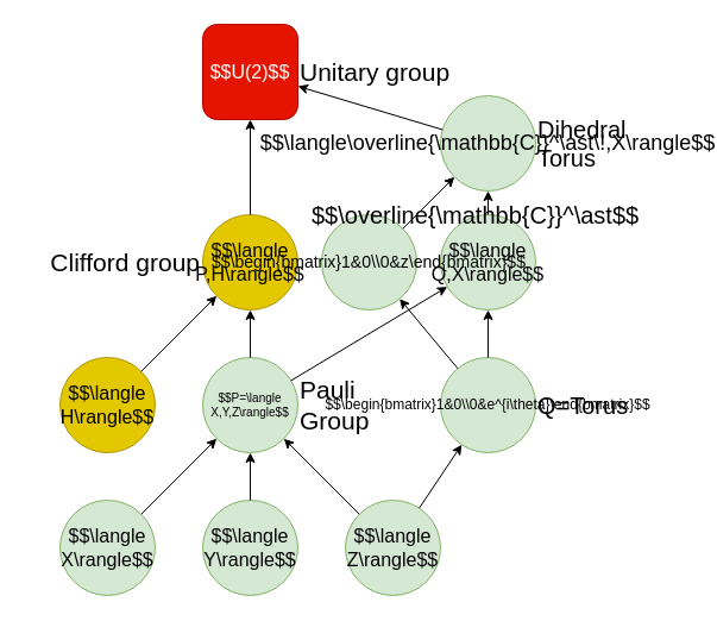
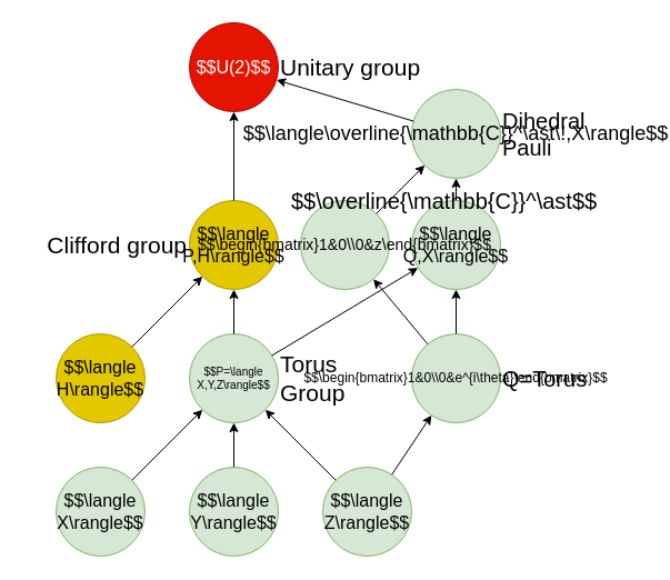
- <mxCell id="20" value="$$U(2)$$" style="whiteSpace=wrap;html=1;aspect=fixed;fillColor=#e51400;strokeColor=#B20000;fontColor=#ffffff;fontSize=16;rounded=1;" parent="1" vertex="1"><mxGeometry x="170" y="20" width="80" height="80" as="geometry" /></mxCell>
+ <mxCell id="20" value="$$U(2)$$" style="ellipse;whiteSpace=wrap;html=1;aspect=fixed;fillColor=#e51400;strokeColor=#B20000;fontColor=#ffffff;fontSize=16;" parent="1" vertex="1"><mxGeometry x="170" y="20" width="80" height="80" as="geometry" /></mxCell>
- <mxCell id="12" value="Dihedral&lt;br&gt;Torus" style="text;html=1;strokeColor=none;fillColor=none;align=left;verticalAlign=middle;whiteSpace=wrap;rounded=0;fontSize=20;" parent="1" vertex="1"><mxGeometry x="450" y="90" width="80" height="60" as="geometry" /></mxCell>
+ <mxCell id="12" value="Dihedral&lt;br&gt;Pauli" style="text;html=1;strokeColor=none;fillColor=none;align=left;verticalAlign=middle;whiteSpace=wrap;rounded=0;fontSize=20;" parent="1" vertex="1"><mxGeometry x="450" y="90" width="80" height="60" as="geometry" /></mxCell>
- <mxCell id="7" value="Pauli Group" style="text;html=1;strokeColor=none;fillColor=none;align=left;verticalAlign=middle;whiteSpace=wrap;rounded=0;fontSize=21;" parent="1" vertex="1"><mxGeometry x="250" y="330" width="110" height="20" as="geometry" /></mxCell>
+ <mxCell id="7" value="Torus Group" style="text;html=1;strokeColor=none;fillColor=none;align=left;verticalAlign=middle;whiteSpace=wrap;rounded=0;fontSize=21;" parent="1" vertex="1"><mxGeometry x="250" y="330" width="110" height="20" as="geometry" /></mxCell>
